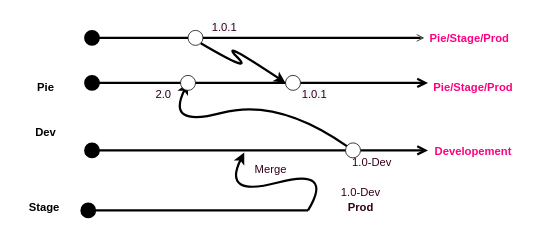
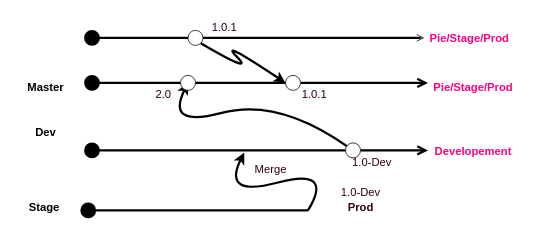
- <mxCell id="3" value="&lt;b&gt;&lt;font style=&quot;font-size: 15px;&quot;&gt;Pie&lt;/font&gt;&lt;/b&gt;" style="text;html=1;resizable=0;autosize=1;align=center;verticalAlign=middle;points=[];fillColor=none;strokeColor=none;rounded=0;" vertex="1" parent="1"><mxGeometry x="25" y="100" width="70" height="30" as="geometry" /></mxCell>
+ <mxCell id="3" value="&lt;b&gt;&lt;font style=&quot;font-size: 15px;&quot;&gt;Master&lt;/font&gt;&lt;/b&gt;" style="text;html=1;resizable=0;autosize=1;align=center;verticalAlign=middle;points=[];fillColor=none;strokeColor=none;rounded=0;" vertex="1" parent="1"><mxGeometry x="25" y="100" width="70" height="30" as="geometry" /></mxCell>
